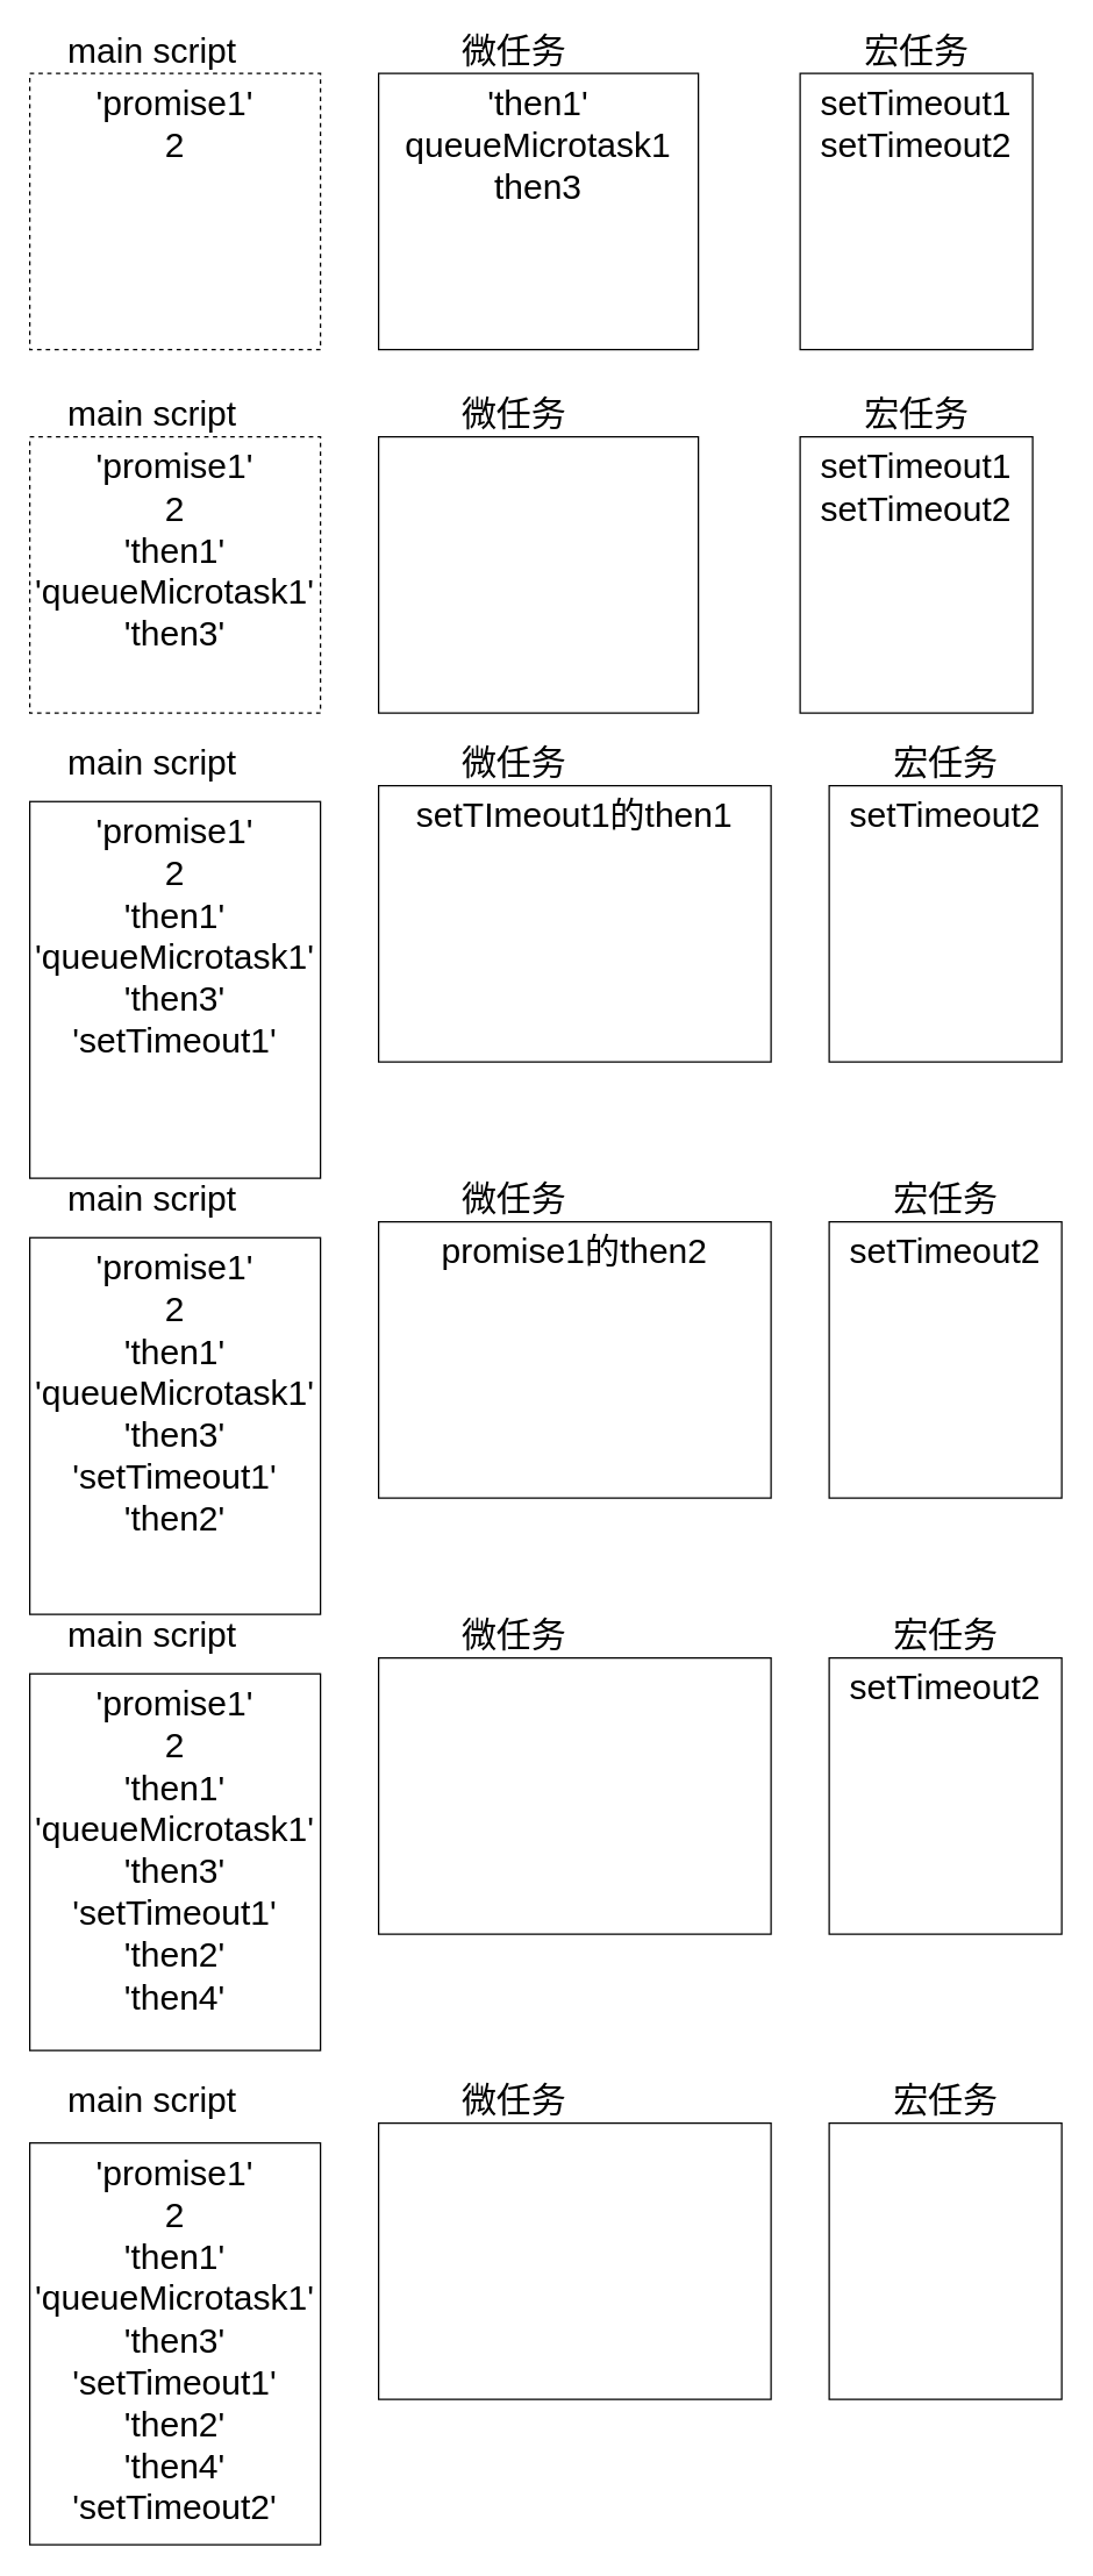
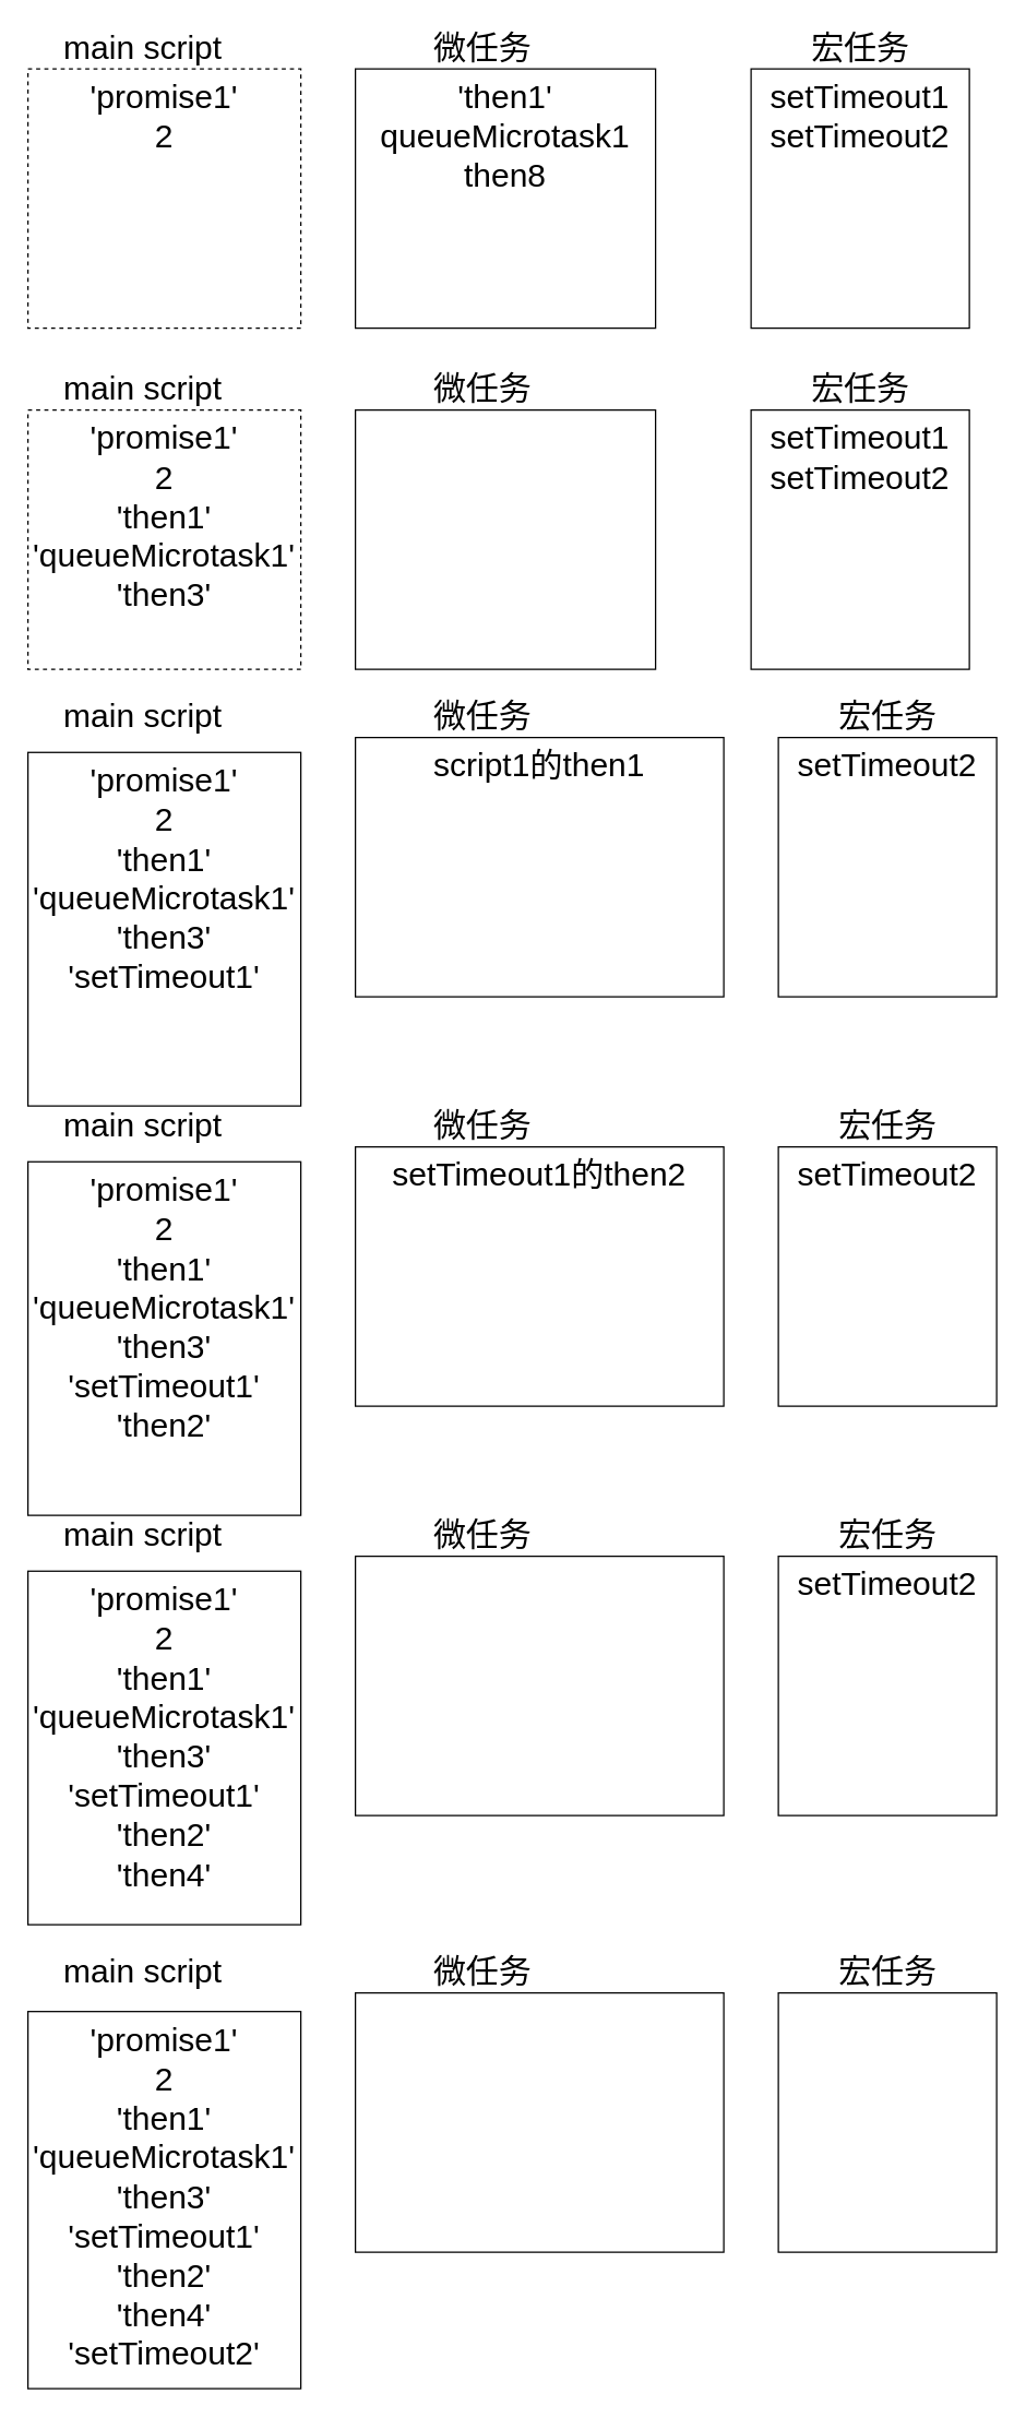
- <mxCell id="7" value="'then1'&lt;br&gt;queueMicrotask1&lt;br&gt;then3" style="rounded=0;whiteSpace=wrap;html=1;fontFamily=Helvetica;fontSize=24;fontColor=default;strokeWidth=1;fillColor=none;gradientColor=none;verticalAlign=top;" vertex="1" parent="5"><mxGeometry y="30" width="220.0" height="190" as="geometry" /></mxCell>
+ <mxCell id="7" value="'then1'&lt;br&gt;queueMicrotask1&lt;br&gt;then8" style="rounded=0;whiteSpace=wrap;html=1;fontFamily=Helvetica;fontSize=24;fontColor=default;strokeWidth=1;fillColor=none;gradientColor=none;verticalAlign=top;" vertex="1" parent="5"><mxGeometry y="30" width="220.0" height="190" as="geometry" /></mxCell>
- <mxCell id="25" value="setTImeout1的then1" style="rounded=0;whiteSpace=wrap;html=1;fontFamily=Helvetica;fontSize=24;fontColor=default;strokeWidth=1;fillColor=none;gradientColor=none;verticalAlign=top;" vertex="1" parent="23"><mxGeometry y="30" width="270" height="190" as="geometry" /></mxCell>
+ <mxCell id="25" value="script1的then1" style="rounded=0;whiteSpace=wrap;html=1;fontFamily=Helvetica;fontSize=24;fontColor=default;strokeWidth=1;fillColor=none;gradientColor=none;verticalAlign=top;" vertex="1" parent="23"><mxGeometry y="30" width="270" height="190" as="geometry" /></mxCell>
- <mxCell id="34" value="promise1的then2" style="rounded=0;whiteSpace=wrap;html=1;fontFamily=Helvetica;fontSize=24;fontColor=default;strokeWidth=1;fillColor=none;gradientColor=none;verticalAlign=top;" vertex="1" parent="32"><mxGeometry y="30" width="270" height="190" as="geometry" /></mxCell>
+ <mxCell id="34" value="setTimeout1的then2" style="rounded=0;whiteSpace=wrap;html=1;fontFamily=Helvetica;fontSize=24;fontColor=default;strokeWidth=1;fillColor=none;gradientColor=none;verticalAlign=top;" vertex="1" parent="32"><mxGeometry y="30" width="270" height="190" as="geometry" /></mxCell>
